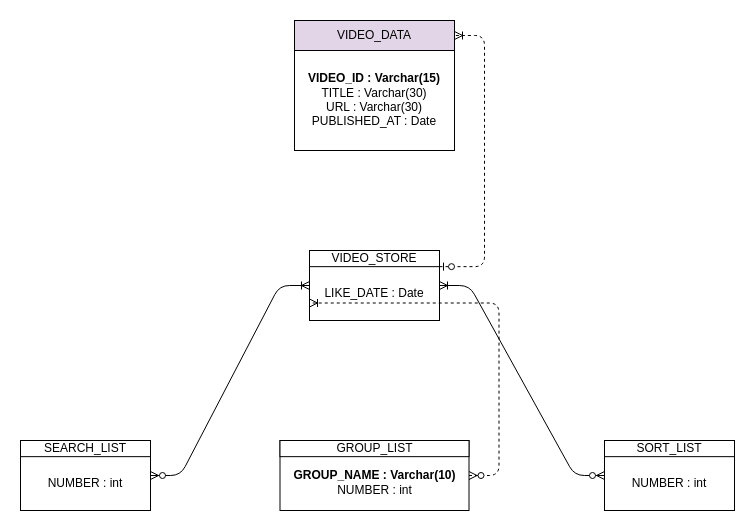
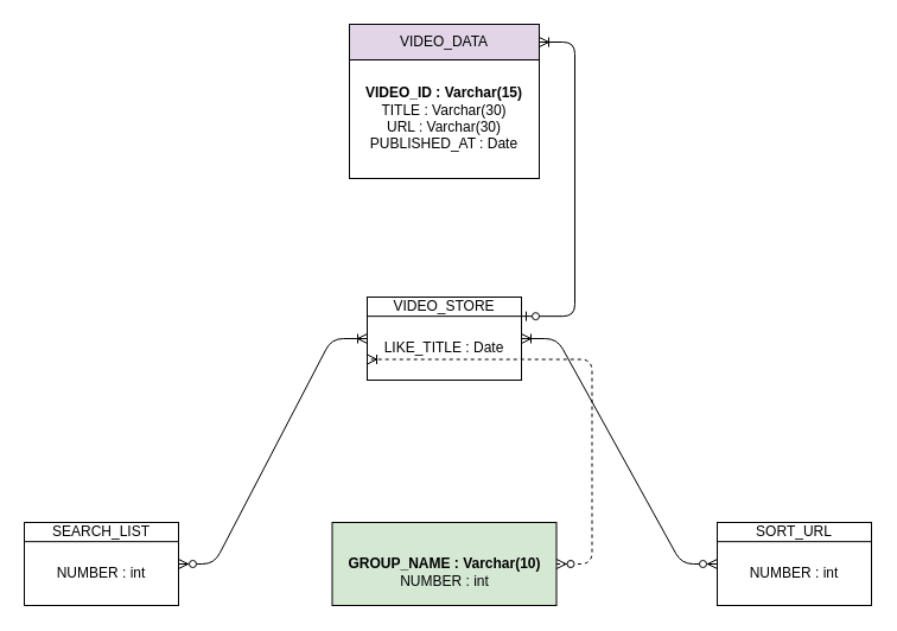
- <mxCell id="27" value="" style="edgeStyle=entityRelationEdgeStyle;fontSize=12;html=1;endArrow=ERoneToMany;startArrow=ERzeroToOne;exitX=1;exitY=1;exitDx=0;exitDy=0;dashed=1;" parent="1" source="10" target="5" edge="1"><mxGeometry width="100" height="100" relative="1" as="geometry"><mxPoint x="374" y="245" as="sourcePoint" /><mxPoint x="293" y="90" as="targetPoint" /></mxGeometry></mxCell>
+ <mxCell id="27" value="" style="edgeStyle=entityRelationEdgeStyle;fontSize=12;html=1;endArrow=ERoneToMany;startArrow=ERzeroToOne;exitX=1;exitY=1;exitDx=0;exitDy=0;" parent="1" source="10" target="5" edge="1"><mxGeometry width="100" height="100" relative="1" as="geometry"><mxPoint x="374" y="245" as="sourcePoint" /><mxPoint x="293" y="90" as="targetPoint" /></mxGeometry></mxCell>
- <mxCell id="8" value="&lt;br&gt;LIKE_DATE : Date" style="rounded=0;whiteSpace=wrap;html=1;" parent="7" vertex="1"><mxGeometry width="130" height="70" as="geometry" /></mxCell>
+ <mxCell id="8" value="&lt;br&gt;LIKE_TITLE : Date" style="rounded=0;whiteSpace=wrap;html=1;" parent="7" vertex="1"><mxGeometry width="130" height="70" as="geometry" /></mxCell>
- <mxCell id="15" value="GROUP_LIST" style="rounded=0;whiteSpace=wrap;html=1;" parent="12" vertex="1"><mxGeometry width="189" height="16.15" as="geometry" /></mxCell>
- <mxCell id="20" value="SORT_LIST" style="rounded=0;whiteSpace=wrap;html=1;" parent="17" vertex="1"><mxGeometry width="130" height="16.154" as="geometry" /></mxCell>
+ <mxCell id="20" value="SORT_URL" style="rounded=0;whiteSpace=wrap;html=1;" parent="17" vertex="1"><mxGeometry width="130" height="16.154" as="geometry" /></mxCell>
- <mxCell id="13" value="&lt;br&gt;&lt;b&gt;GROUP_NAME : Varchar(10)&lt;/b&gt;&lt;br&gt;NUMBER : int" style="rounded=0;whiteSpace=wrap;html=1;" parent="12" vertex="1"><mxGeometry width="189" height="70" as="geometry" /></mxCell>
+ <mxCell id="13" value="&lt;br&gt;&lt;b&gt;GROUP_NAME : Varchar(10)&lt;/b&gt;&lt;br&gt;NUMBER : int" style="rounded=0;whiteSpace=wrap;html=1;fillColor=#d5e8d4;" parent="12" vertex="1"><mxGeometry width="189" height="70" as="geometry" /></mxCell>
